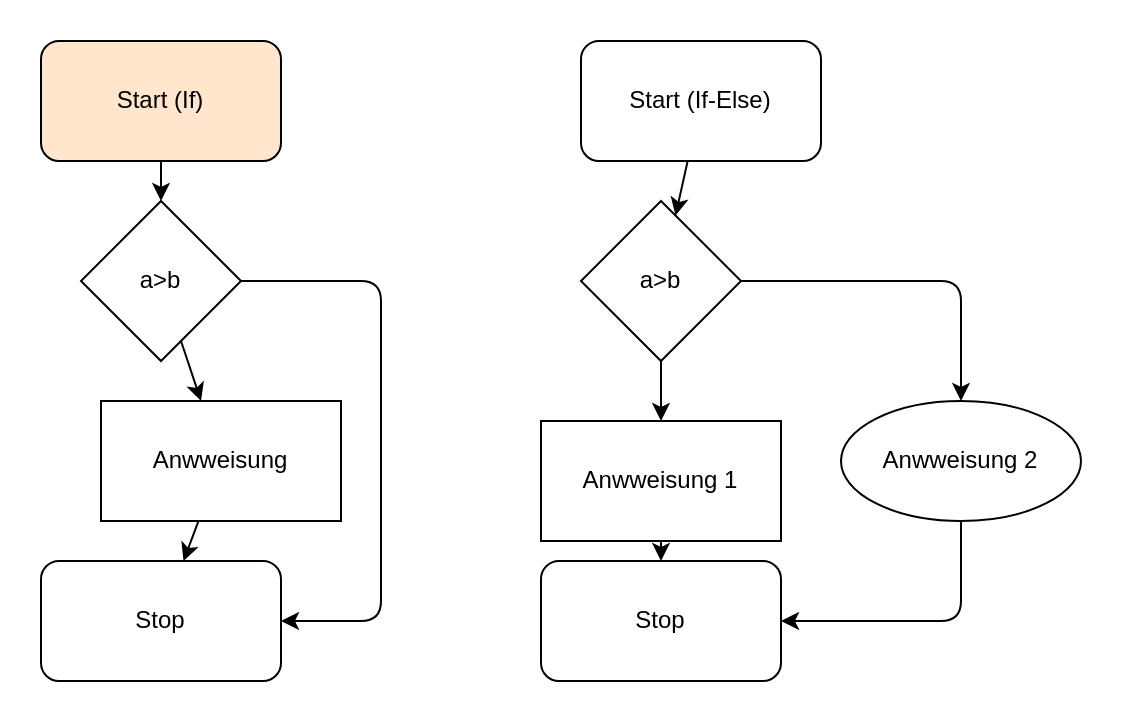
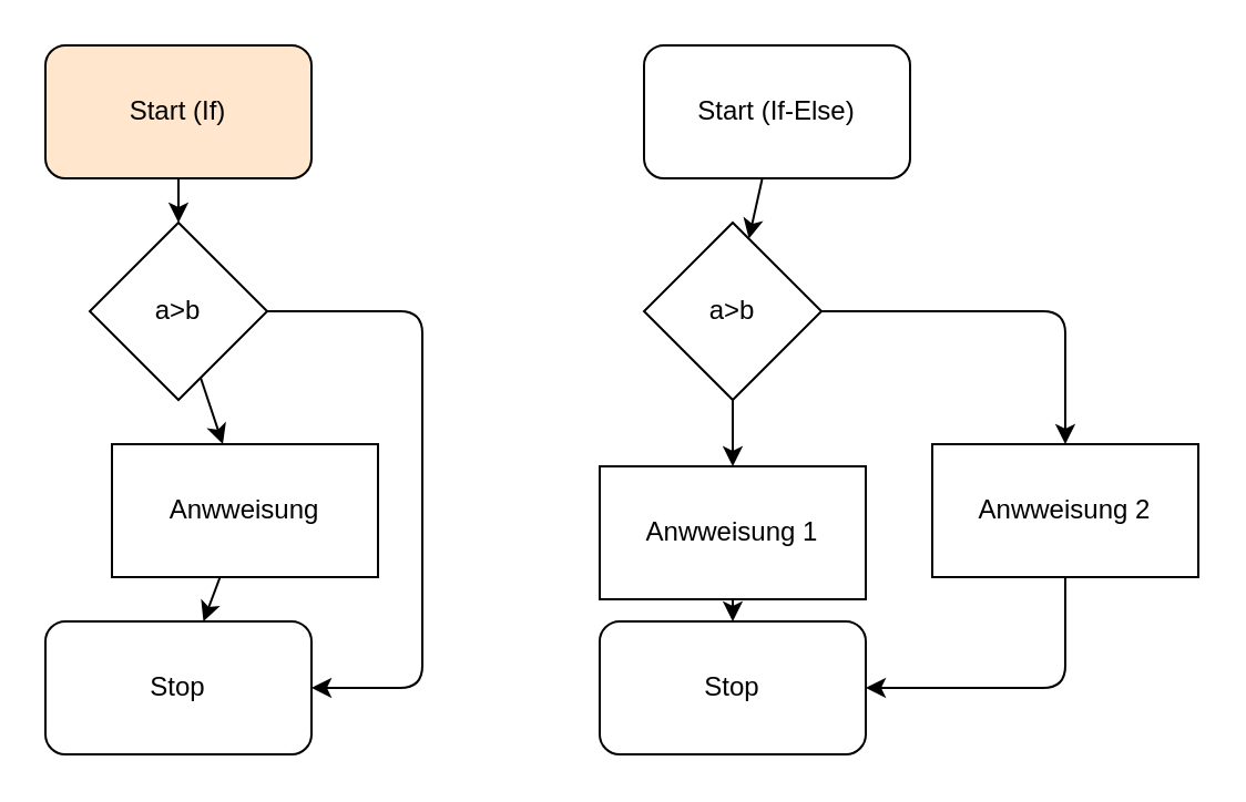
- <mxCell id="18" value="Anwweisung 2" style="ellipse;whiteSpace=wrap;html=1;" vertex="1" parent="1"><mxGeometry x="420" y="200" width="120" height="60" as="geometry" /></mxCell>
+ <mxCell id="18" value="Anwweisung 2" style="rounded=0;whiteSpace=wrap;html=1;" vertex="1" parent="1"><mxGeometry x="420" y="200" width="120" height="60" as="geometry" /></mxCell>
